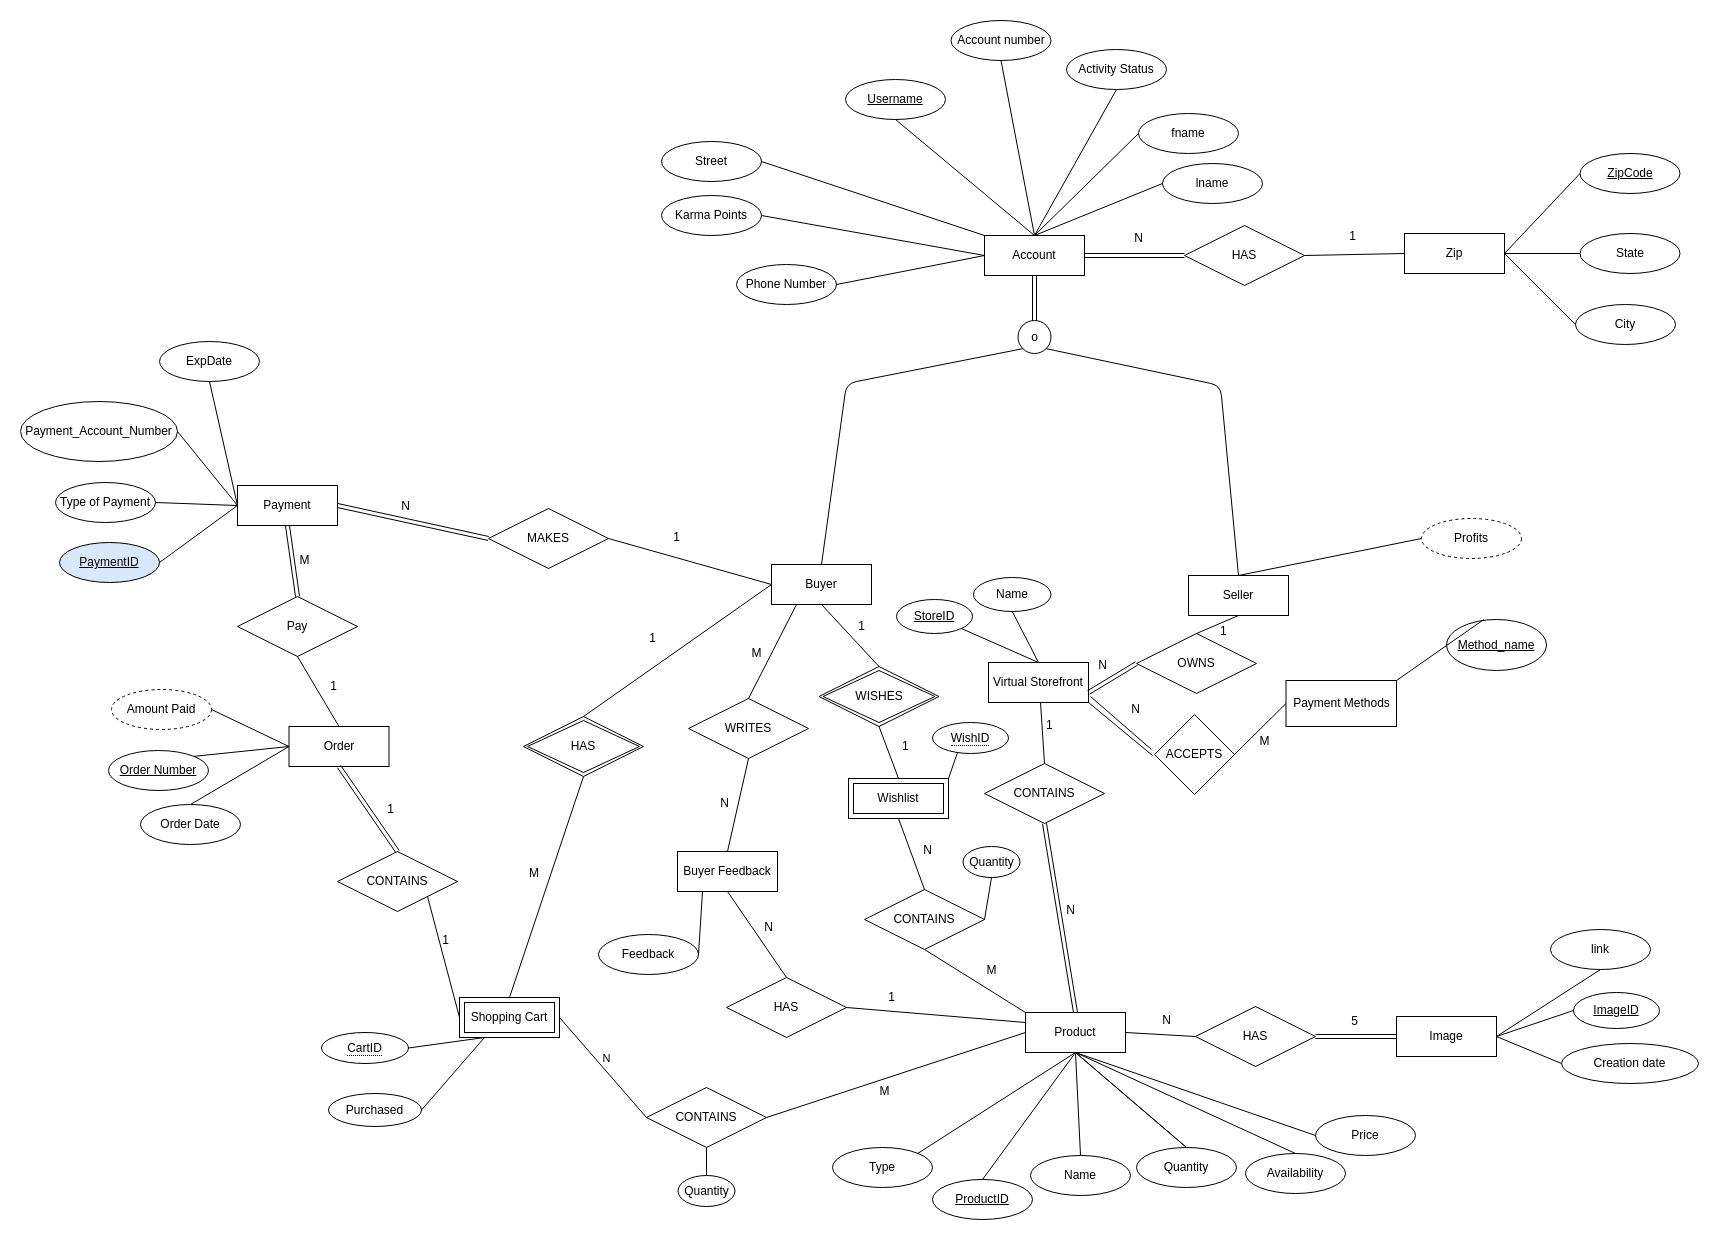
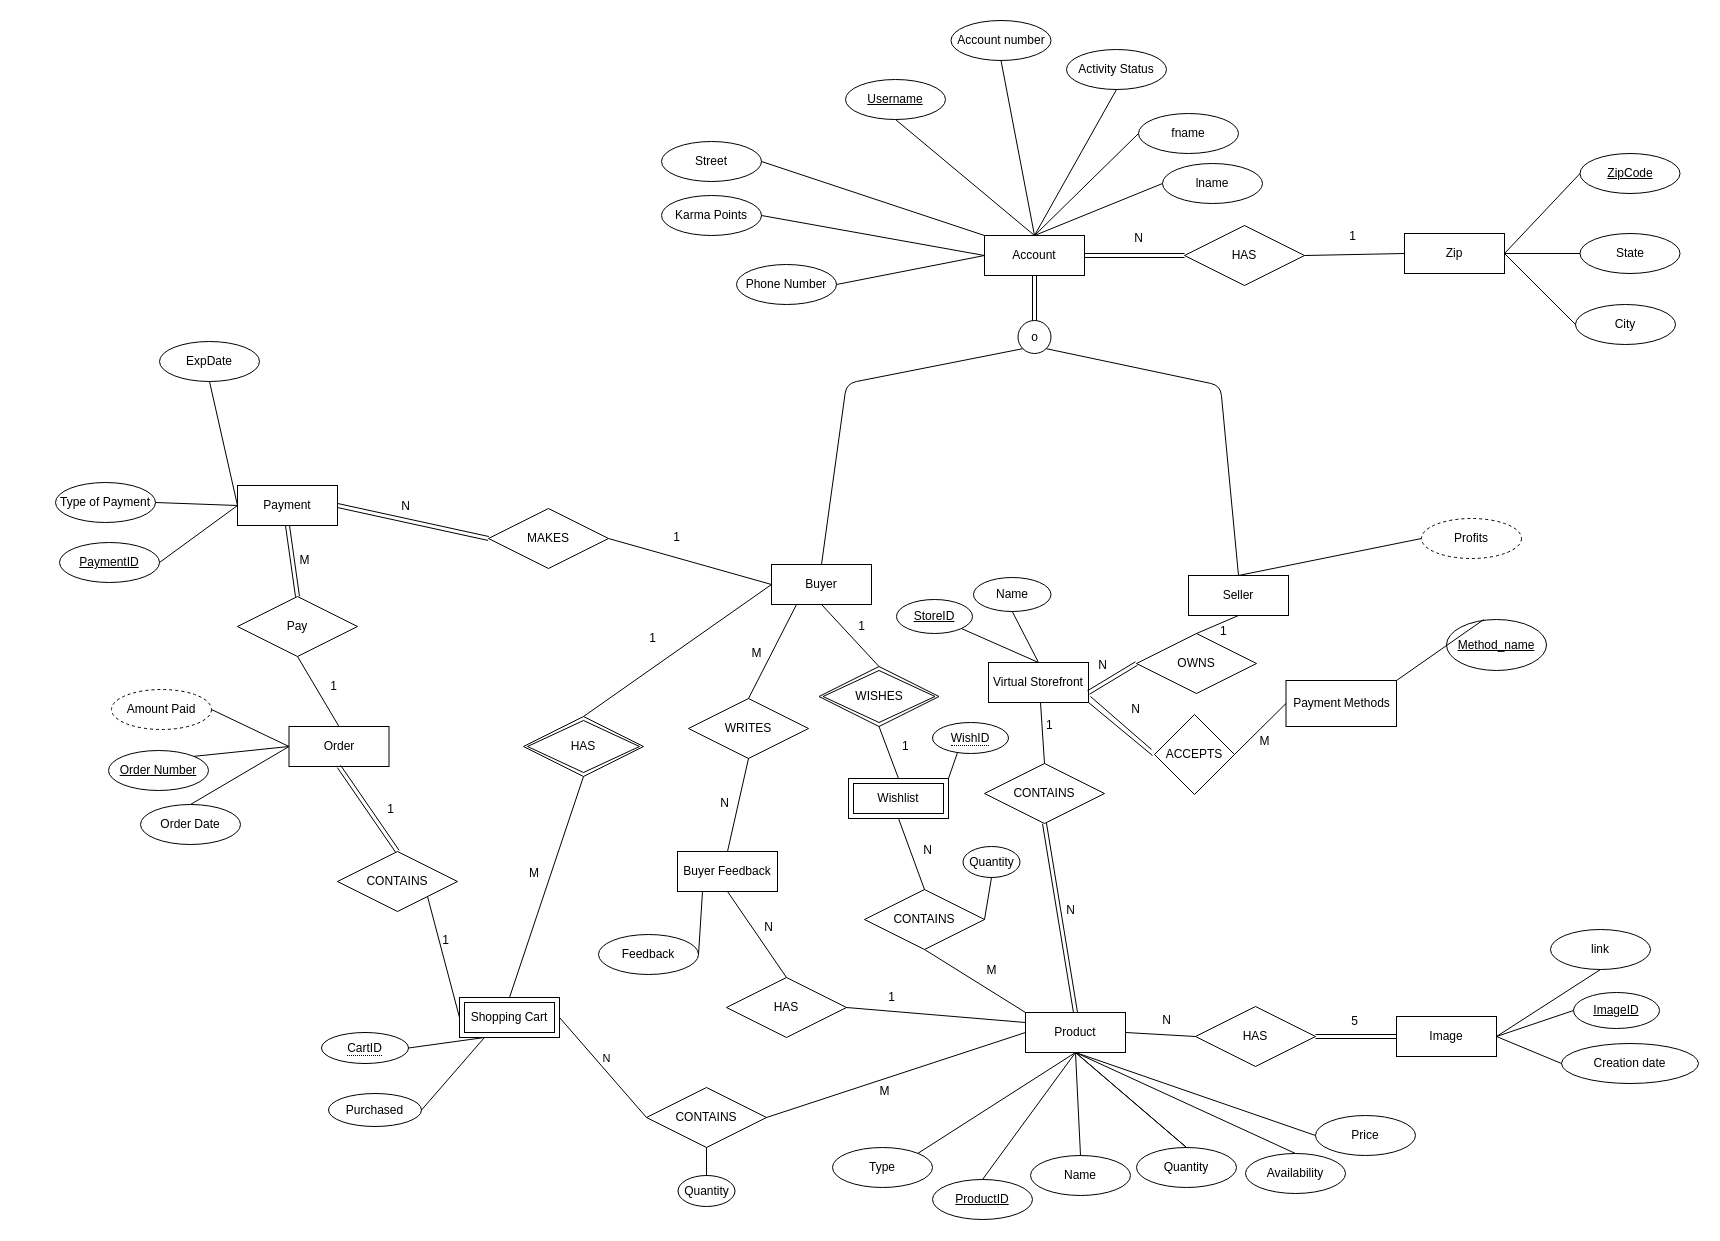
- <mxCell id="149" value="Payment_Account_Number" style="ellipse;whiteSpace=wrap;html=1;align=center;" vertex="1" parent="1"><mxGeometry x="20" y="401" width="157" height="60" as="geometry" /></mxCell>
- <mxCell id="150" value="" style="endArrow=none;html=1;rounded=0;entryX=0;entryY=0.5;entryDx=0;entryDy=0;exitX=1;exitY=0.5;exitDx=0;exitDy=0;" edge="1" parent="1" source="149" target="6"><mxGeometry relative="1" as="geometry"><mxPoint x="363" y="689" as="sourcePoint" /><mxPoint x="523" y="689" as="targetPoint" /></mxGeometry></mxCell>
- <mxCell id="65" value="&lt;u&gt;PaymentID&lt;/u&gt;" style="ellipse;whiteSpace=wrap;html=1;align=center;fillColor=#dae8fc;" parent="1" vertex="1"><mxGeometry x="59" y="542" width="100" height="40" as="geometry" /></mxCell>
+ <mxCell id="65" value="&lt;u&gt;PaymentID&lt;/u&gt;" style="ellipse;whiteSpace=wrap;html=1;align=center;" parent="1" vertex="1"><mxGeometry x="59" y="542" width="100" height="40" as="geometry" /></mxCell>
